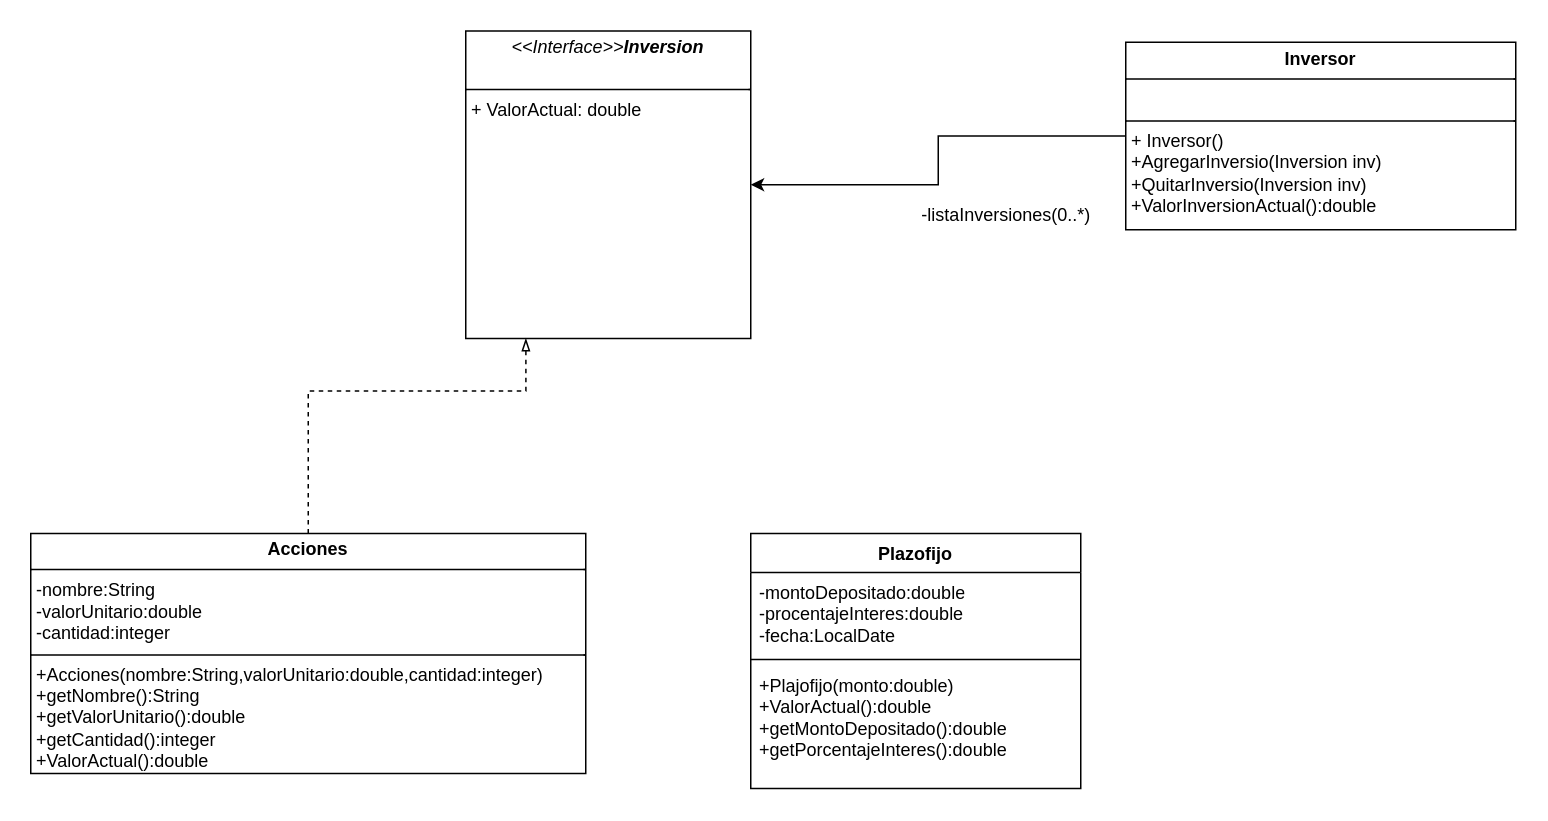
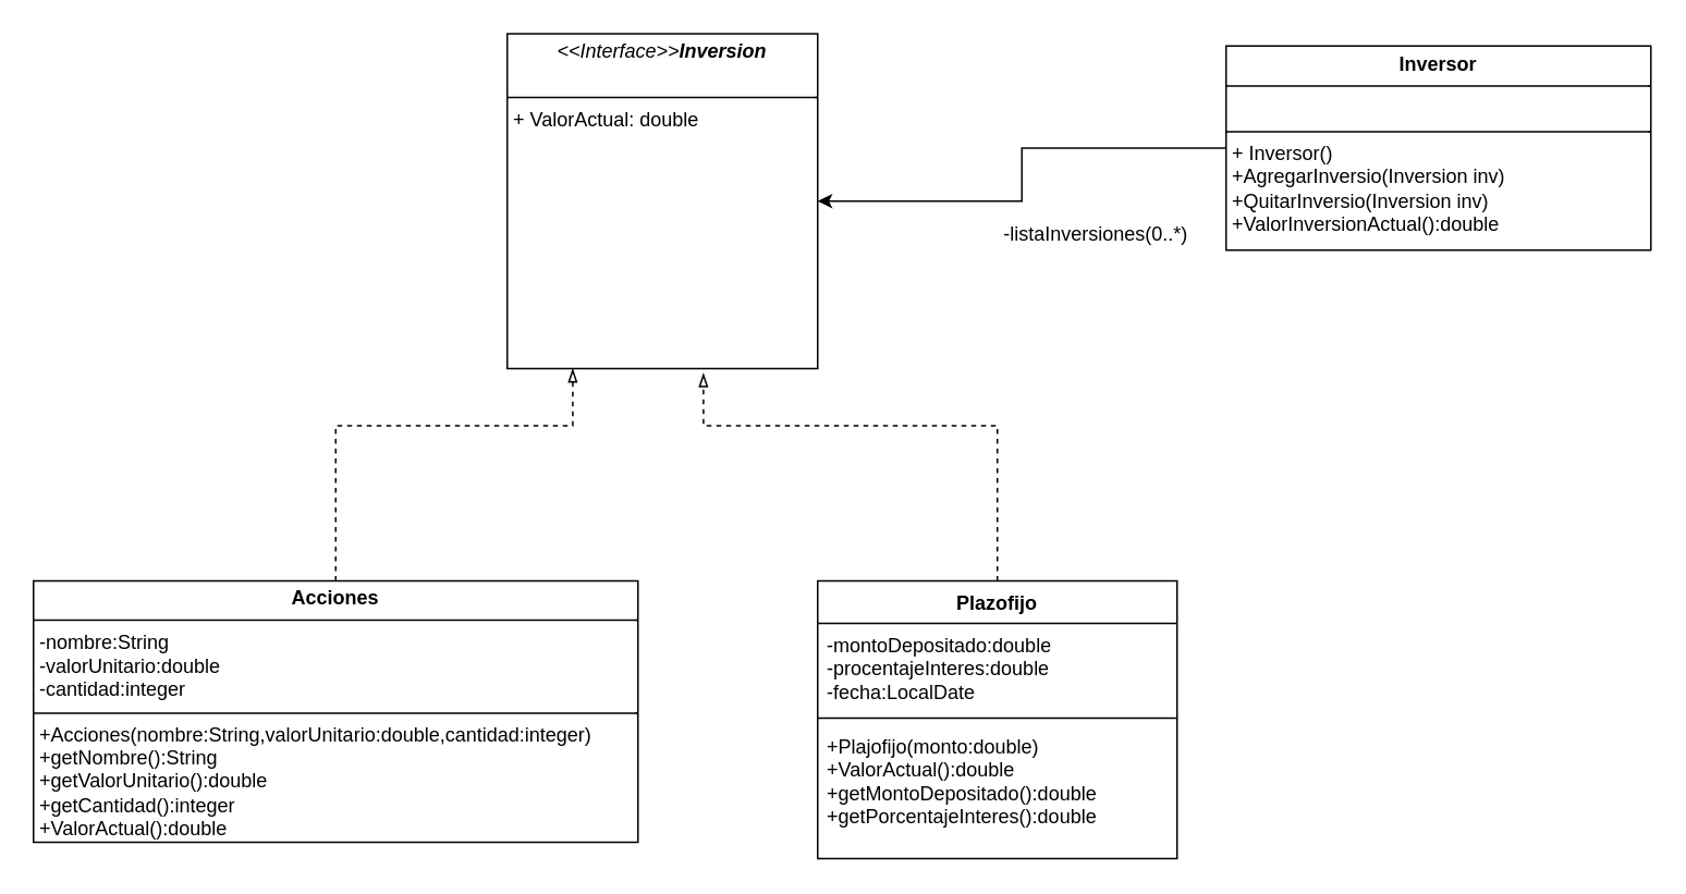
+ <mxCell id="5" style="edgeStyle=orthogonalEdgeStyle;rounded=0;orthogonalLoop=1;jettySize=auto;html=1;dashed=1;endArrow=blockThin;endFill=0;entryX=0.632;entryY=1.014;entryDx=0;entryDy=0;entryPerimeter=0;" parent="1" source="6" target="2" edge="1"><mxGeometry relative="1" as="geometry"><mxPoint x="431" y="170" as="targetPoint" /><Array as="points"><mxPoint x="610" y="260" /><mxPoint x="430" y="260" /></Array></mxGeometry></mxCell>
